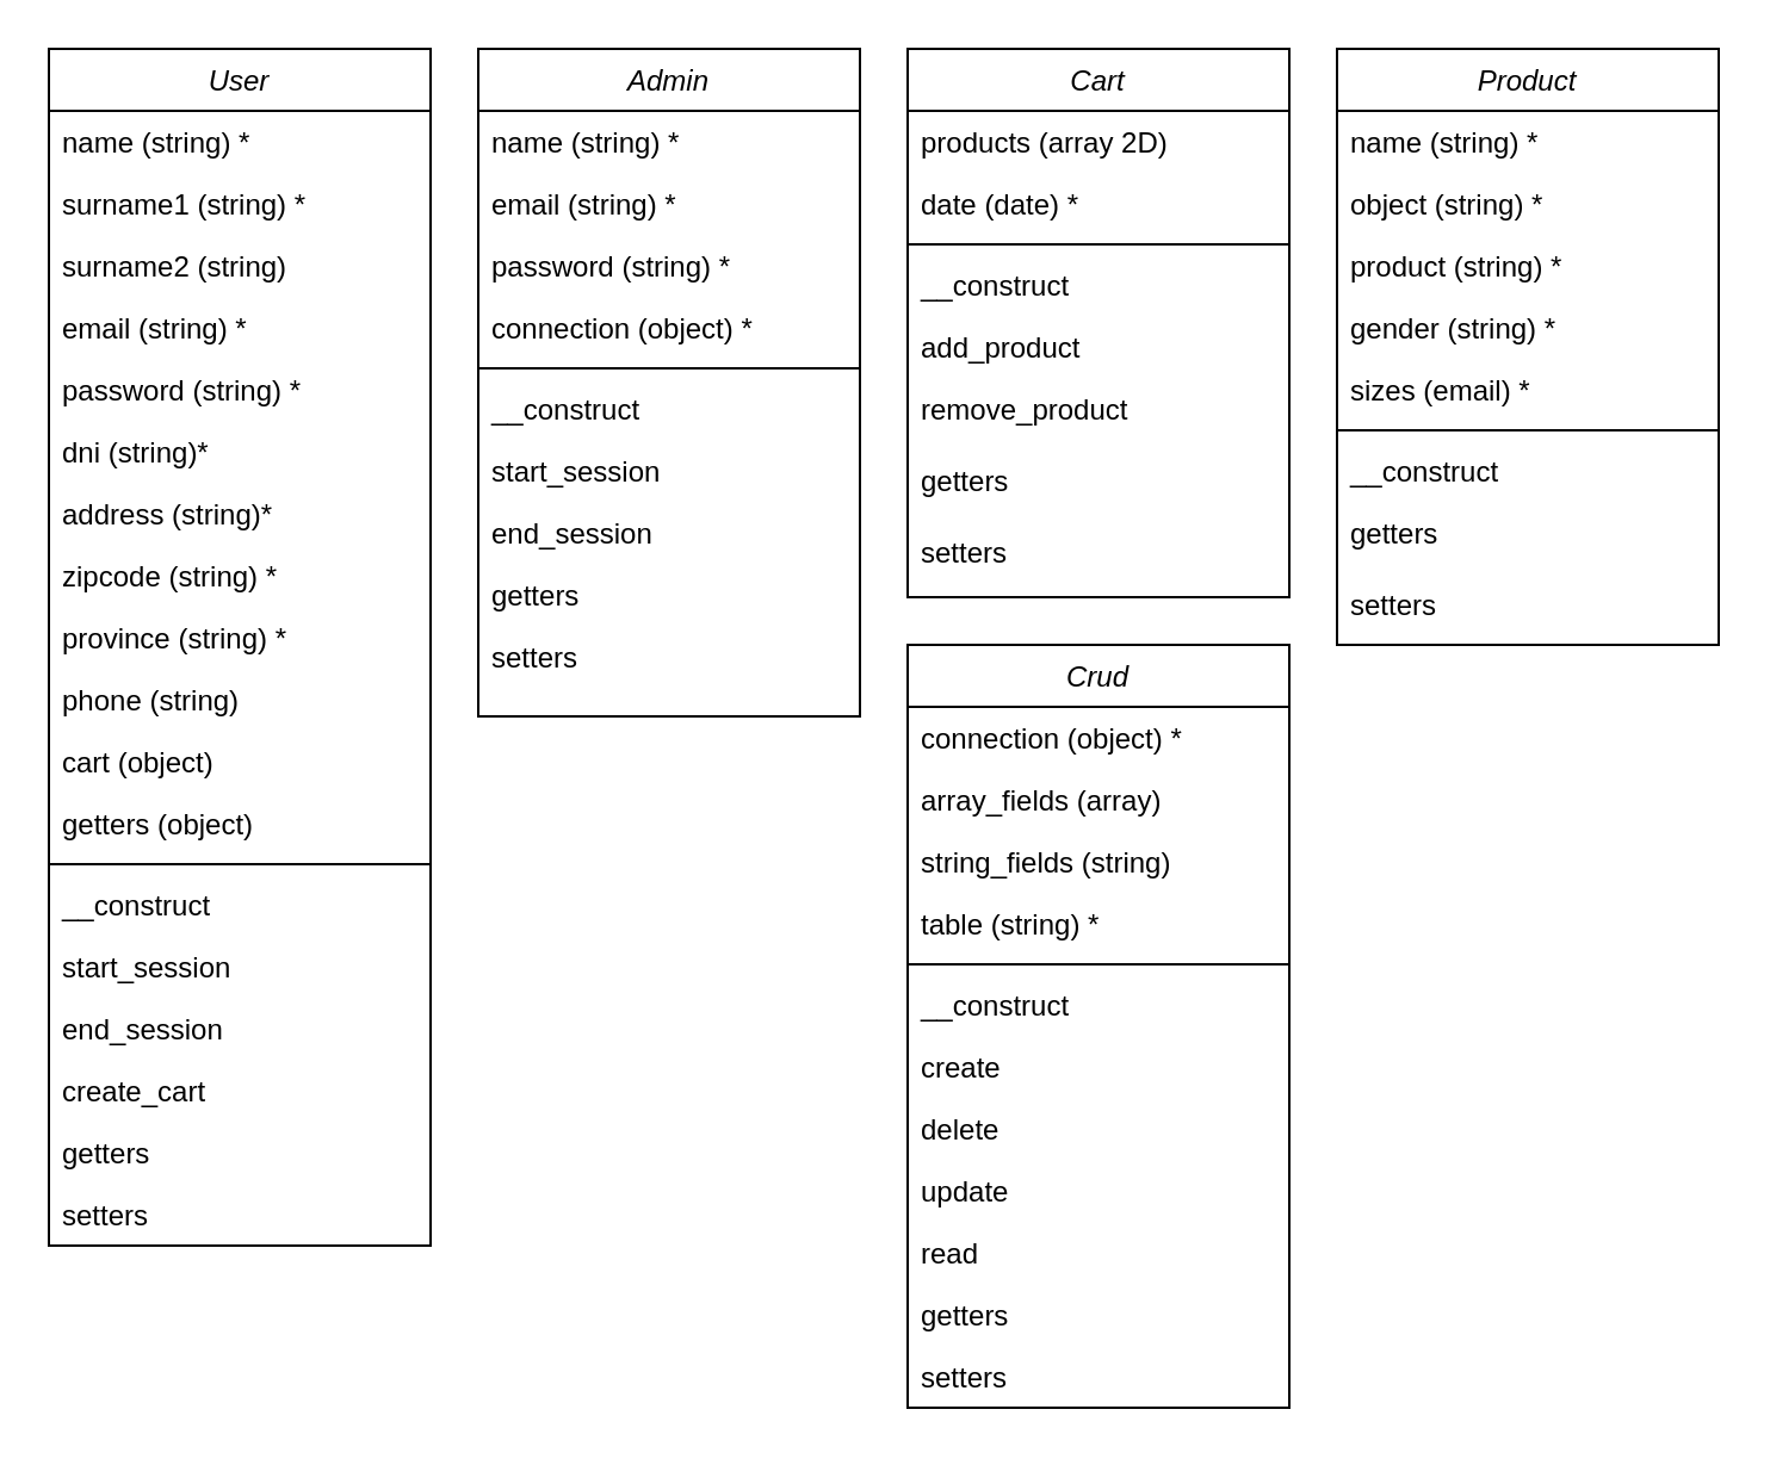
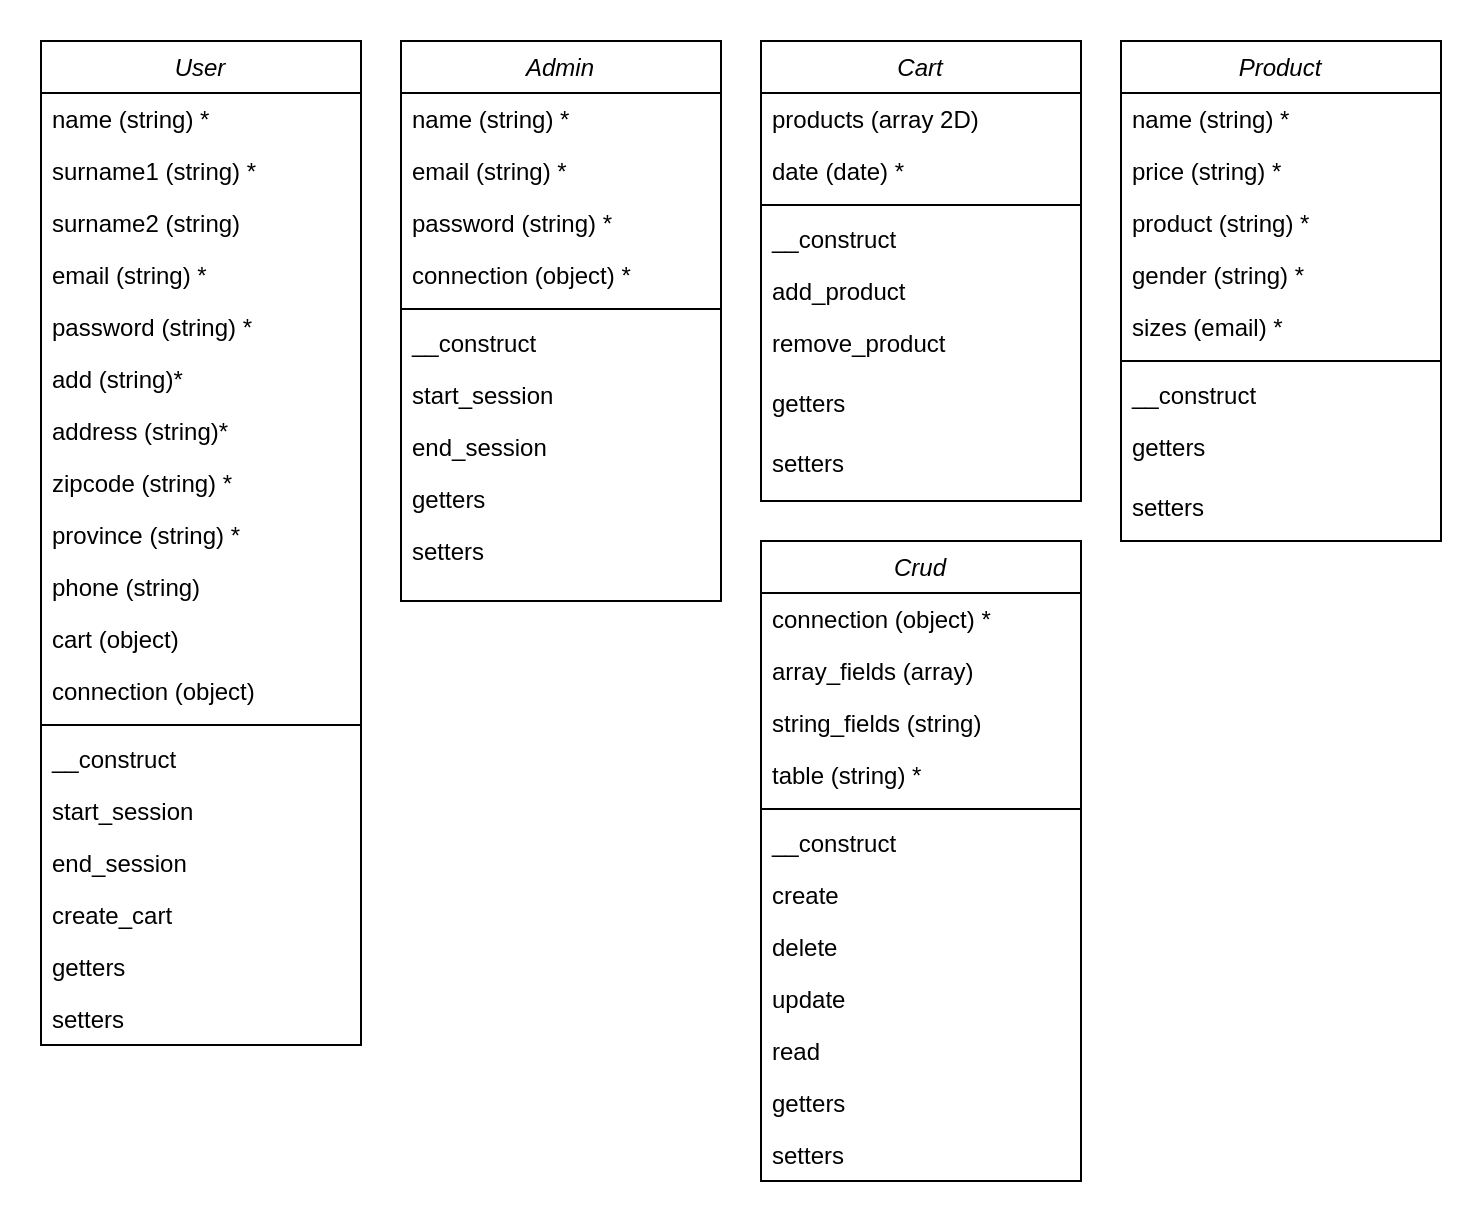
- <mxCell id="44" value="object (string) *" style="text;align=left;verticalAlign=top;spacingLeft=4;spacingRight=4;overflow=hidden;rotatable=0;points=[[0,0.5],[1,0.5]];portConstraint=eastwest;rounded=0;shadow=0;html=0;" parent="42" vertex="1"><mxGeometry y="52" width="160" height="26" as="geometry" /></mxCell>
+ <mxCell id="44" value="price (string) *" style="text;align=left;verticalAlign=top;spacingLeft=4;spacingRight=4;overflow=hidden;rotatable=0;points=[[0,0.5],[1,0.5]];portConstraint=eastwest;rounded=0;shadow=0;html=0;" parent="42" vertex="1"><mxGeometry y="52" width="160" height="26" as="geometry" /></mxCell>
- <mxCell id="8" value="dni (string)*" style="text;align=left;verticalAlign=top;spacingLeft=4;spacingRight=4;overflow=hidden;rotatable=0;points=[[0,0.5],[1,0.5]];portConstraint=eastwest;" parent="2" vertex="1"><mxGeometry y="156" width="160" height="26" as="geometry" /></mxCell>
+ <mxCell id="8" value="add (string)*" style="text;align=left;verticalAlign=top;spacingLeft=4;spacingRight=4;overflow=hidden;rotatable=0;points=[[0,0.5],[1,0.5]];portConstraint=eastwest;" parent="2" vertex="1"><mxGeometry y="156" width="160" height="26" as="geometry" /></mxCell>
- <mxCell id="14" value="getters (object)" style="text;align=left;verticalAlign=top;spacingLeft=4;spacingRight=4;overflow=hidden;rotatable=0;points=[[0,0.5],[1,0.5]];portConstraint=eastwest;" parent="2" vertex="1"><mxGeometry y="312" width="160" height="26" as="geometry" /></mxCell>
+ <mxCell id="14" value="connection (object)" style="text;align=left;verticalAlign=top;spacingLeft=4;spacingRight=4;overflow=hidden;rotatable=0;points=[[0,0.5],[1,0.5]];portConstraint=eastwest;" parent="2" vertex="1"><mxGeometry y="312" width="160" height="26" as="geometry" /></mxCell>
